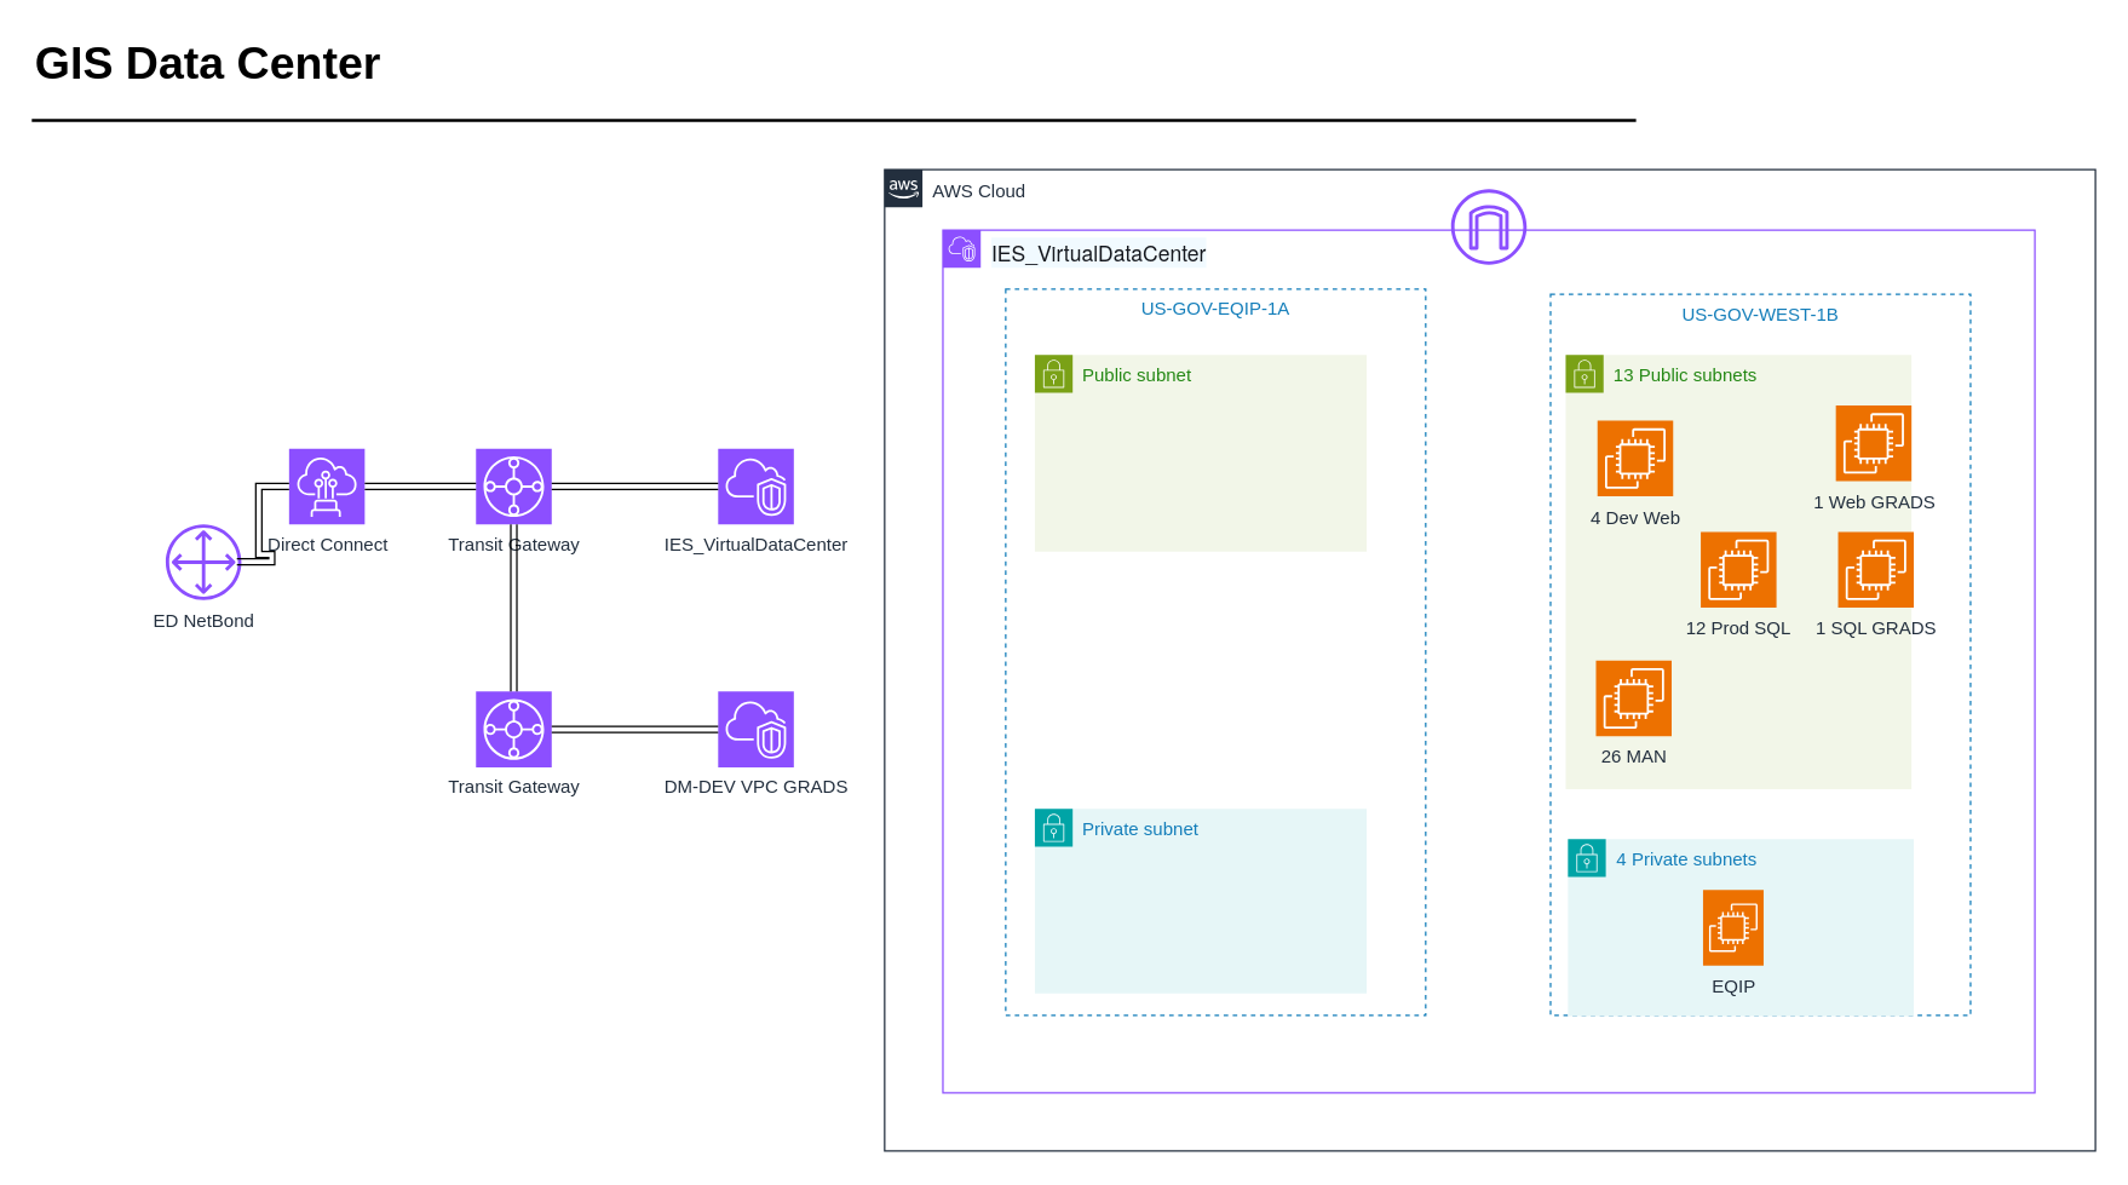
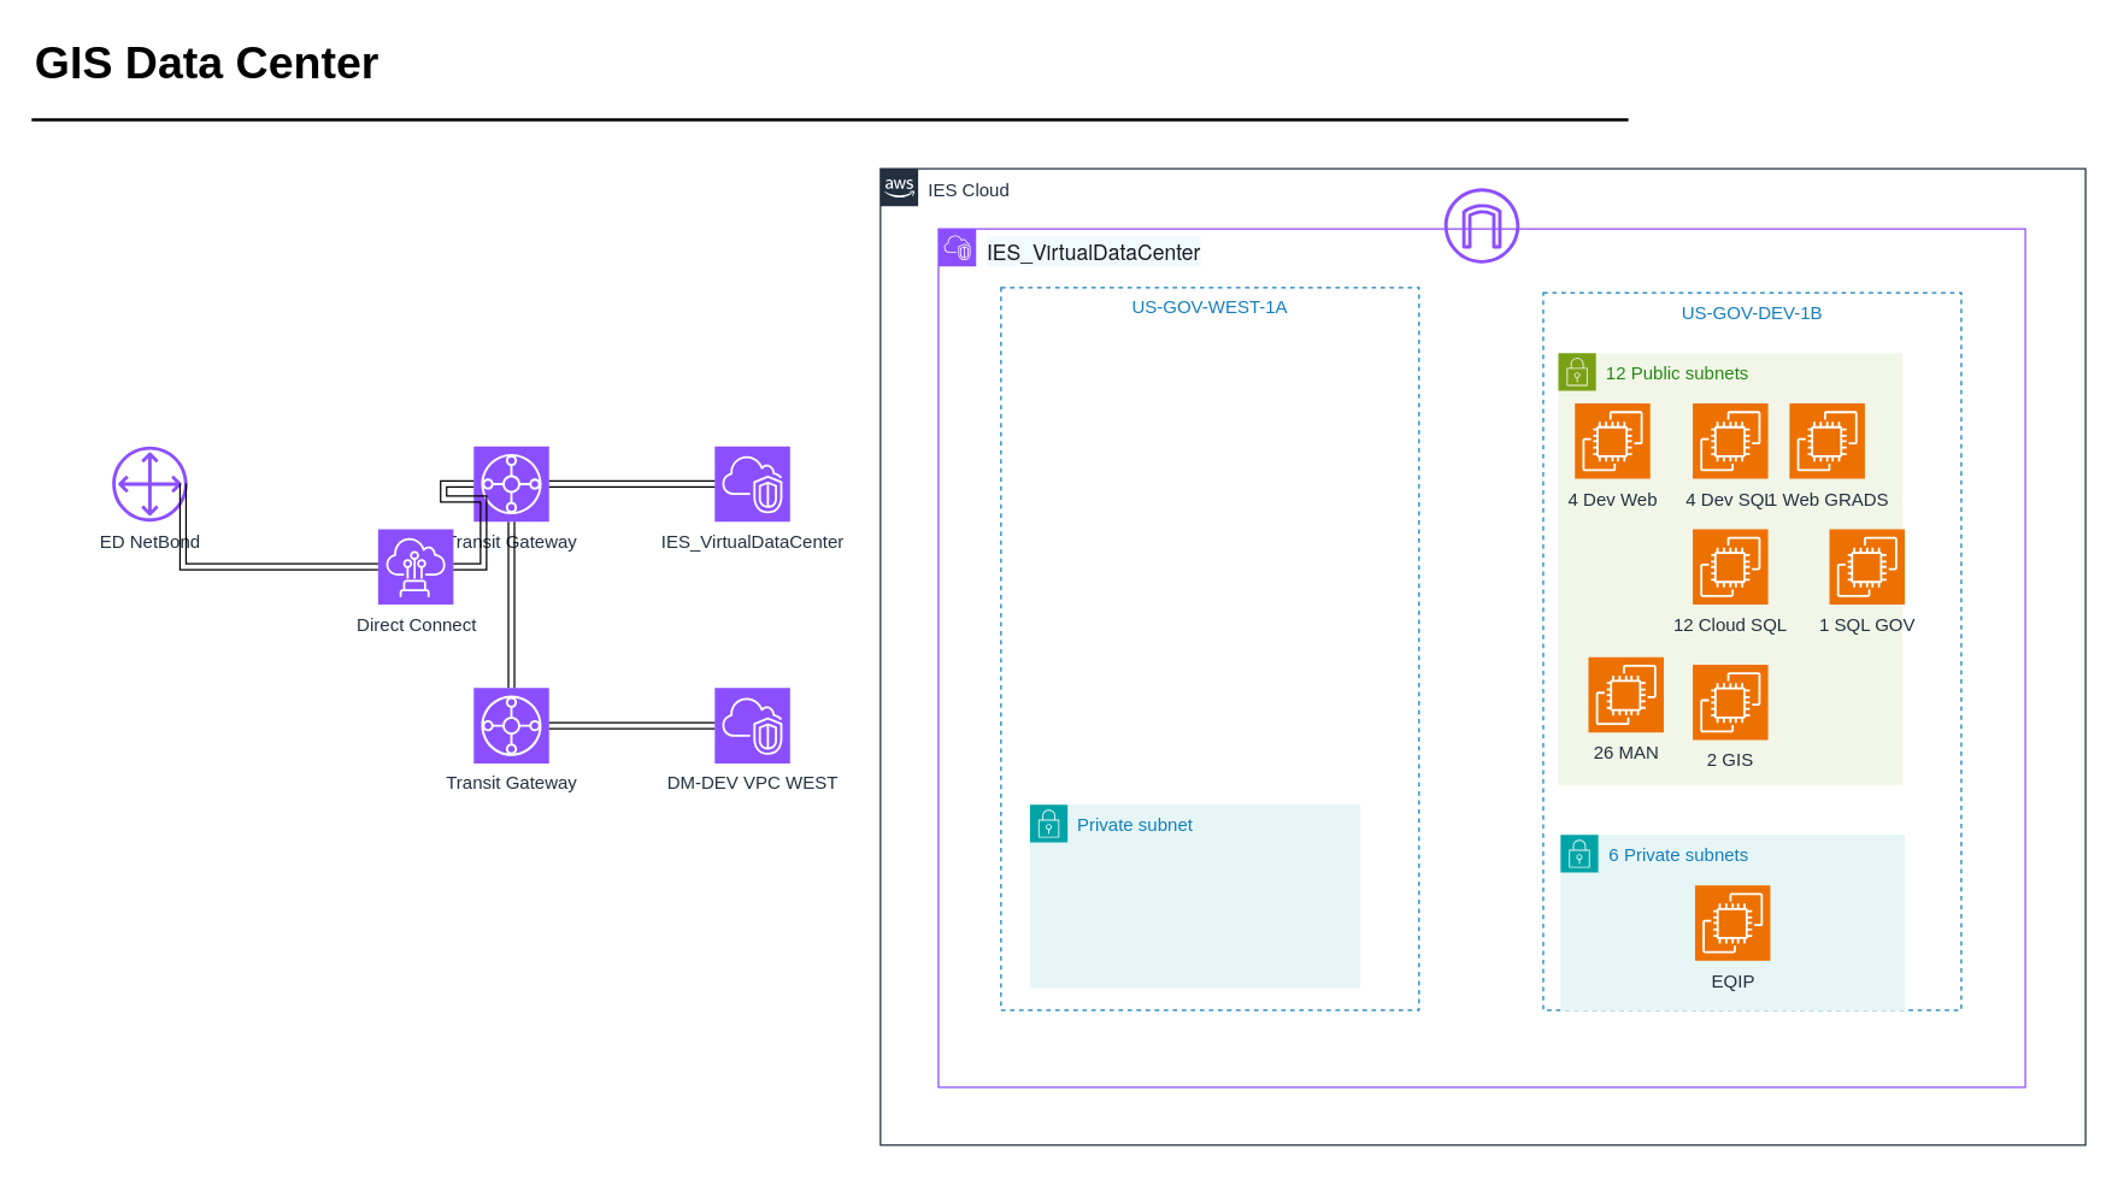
- <mxCell id="2" value="AWS Cloud" style="points=[[0,0],[0.25,0],[0.5,0],[0.75,0],[1,0],[1,0.25],[1,0.5],[1,0.75],[1,1],[0.75,1],[0.5,1],[0.25,1],[0,1],[0,0.75],[0,0.5],[0,0.25]];outlineConnect=0;gradientColor=none;html=1;whiteSpace=wrap;fontSize=12;fontStyle=0;shape=mxgraph.aws4.group;grIcon=mxgraph.aws4.group_aws_cloud_alt;strokeColor=#232F3E;fillColor=none;verticalAlign=top;align=left;spacingLeft=30;fontColor=#232F3E;dashed=0;labelBackgroundColor=none;container=1;pointerEvents=0;collapsible=0;recursiveResize=0;" parent="1" vertex="1"><mxGeometry x="584" y="111.52" width="800" height="648.5" as="geometry" /></mxCell>
+ <mxCell id="2" value="IES Cloud" style="points=[[0,0],[0.25,0],[0.5,0],[0.75,0],[1,0],[1,0.25],[1,0.5],[1,0.75],[1,1],[0.75,1],[0.5,1],[0.25,1],[0,1],[0,0.75],[0,0.5],[0,0.25]];outlineConnect=0;gradientColor=none;html=1;whiteSpace=wrap;fontSize=12;fontStyle=0;shape=mxgraph.aws4.group;grIcon=mxgraph.aws4.group_aws_cloud_alt;strokeColor=#232F3E;fillColor=none;verticalAlign=top;align=left;spacingLeft=30;fontColor=#232F3E;dashed=0;labelBackgroundColor=none;container=1;pointerEvents=0;collapsible=0;recursiveResize=0;" parent="1" vertex="1"><mxGeometry x="584" y="111.52" width="800" height="648.5" as="geometry" /></mxCell>
- <mxCell id="7" value="US-GOV-EQIP-1A" style="fillColor=none;strokeColor=#147EBA;dashed=1;verticalAlign=top;fontStyle=0;fontColor=#147EBA;whiteSpace=wrap;html=1;" vertex="1" parent="3"><mxGeometry x="41.5" y="38.98" width="277.5" height="480" as="geometry" /></mxCell>
+ <mxCell id="7" value="US-GOV-WEST-1A" style="fillColor=none;strokeColor=#147EBA;dashed=1;verticalAlign=top;fontStyle=0;fontColor=#147EBA;whiteSpace=wrap;html=1;" vertex="1" parent="3"><mxGeometry x="41.5" y="38.98" width="277.5" height="480" as="geometry" /></mxCell>
- <mxCell id="4" value="US-GOV-WEST-1B" style="fillColor=none;strokeColor=#147EBA;dashed=1;verticalAlign=top;fontStyle=0;fontColor=#147EBA;whiteSpace=wrap;html=1;" vertex="1" parent="3"><mxGeometry x="401.5" y="42.48" width="277.5" height="476.5" as="geometry" /></mxCell>
+ <mxCell id="4" value="US-GOV-DEV-1B" style="fillColor=none;strokeColor=#147EBA;dashed=1;verticalAlign=top;fontStyle=0;fontColor=#147EBA;whiteSpace=wrap;html=1;" vertex="1" parent="3"><mxGeometry x="401.5" y="42.48" width="277.5" height="476.5" as="geometry" /></mxCell>
- <mxCell id="11" value="13 Public subnets" style="points=[[0,0],[0.25,0],[0.5,0],[0.75,0],[1,0],[1,0.25],[1,0.5],[1,0.75],[1,1],[0.75,1],[0.5,1],[0.25,1],[0,1],[0,0.75],[0,0.5],[0,0.25]];outlineConnect=0;gradientColor=none;html=1;whiteSpace=wrap;fontSize=12;fontStyle=0;container=1;pointerEvents=0;collapsible=0;recursiveResize=0;shape=mxgraph.aws4.group;grIcon=mxgraph.aws4.group_security_group;grStroke=0;strokeColor=#7AA116;fillColor=#F2F6E8;verticalAlign=top;align=left;spacingLeft=30;fontColor=#248814;dashed=0;" vertex="1" parent="10"><mxGeometry width="228.5" height="287" as="geometry" /></mxCell>
+ <mxCell id="11" value="12 Public subnets" style="points=[[0,0],[0.25,0],[0.5,0],[0.75,0],[1,0],[1,0.25],[1,0.5],[1,0.75],[1,1],[0.75,1],[0.5,1],[0.25,1],[0,1],[0,0.75],[0,0.5],[0,0.25]];outlineConnect=0;gradientColor=none;html=1;whiteSpace=wrap;fontSize=12;fontStyle=0;container=1;pointerEvents=0;collapsible=0;recursiveResize=0;shape=mxgraph.aws4.group;grIcon=mxgraph.aws4.group_security_group;grStroke=0;strokeColor=#7AA116;fillColor=#F2F6E8;verticalAlign=top;align=left;spacingLeft=30;fontColor=#248814;dashed=0;" vertex="1" parent="10"><mxGeometry width="228.5" height="287" as="geometry" /></mxCell>
+ <mxCell id="16" value="4 Dev SQL" style="sketch=0;points=[[0,0,0],[0.25,0,0],[0.5,0,0],[0.75,0,0],[1,0,0],[0,1,0],[0.25,1,0],[0.5,1,0],[0.75,1,0],[1,1,0],[0,0.25,0],[0,0.5,0],[0,0.75,0],[1,0.25,0],[1,0.5,0],[1,0.75,0]];outlineConnect=0;fontColor=#232F3E;fillColor=#ED7100;strokeColor=#ffffff;dashed=0;verticalLabelPosition=bottom;verticalAlign=top;align=center;html=1;fontSize=12;fontStyle=0;aspect=fixed;shape=mxgraph.aws4.resourceIcon;resIcon=mxgraph.aws4.ec2;" vertex="1" parent="10"><mxGeometry x="89.25" y="33.5" width="50" height="50" as="geometry" /></mxCell>
- <mxCell id="19" value="1 Web GRADS" style="sketch=0;points=[[0,0,0],[0.25,0,0],[0.5,0,0],[0.75,0,0],[1,0,0],[0,1,0],[0.25,1,0],[0.5,1,0],[0.75,1,0],[1,1,0],[0,0.25,0],[0,0.5,0],[0,0.75,0],[1,0.25,0],[1,0.5,0],[1,0.75,0]];outlineConnect=0;fontColor=#232F3E;fillColor=#ED7100;strokeColor=#ffffff;dashed=0;verticalLabelPosition=bottom;verticalAlign=top;align=center;html=1;fontSize=12;fontStyle=0;aspect=fixed;shape=mxgraph.aws4.resourceIcon;resIcon=mxgraph.aws4.ec2;" vertex="1" parent="10"><mxGeometry x="178.5" y="33.5" width="50" height="50" as="geometry" /></mxCell>
+ <mxCell id="19" value="1 Web GRADS" style="sketch=0;points=[[0,0,0],[0.25,0,0],[0.5,0,0],[0.75,0,0],[1,0,0],[0,1,0],[0.25,1,0],[0.5,1,0],[0.75,1,0],[1,1,0],[0,0.25,0],[0,0.5,0],[0,0.75,0],[1,0.25,0],[1,0.5,0],[1,0.75,0]];outlineConnect=0;fontColor=#232F3E;fillColor=#ED7100;strokeColor=#ffffff;dashed=0;verticalLabelPosition=bottom;verticalAlign=top;align=center;html=1;fontSize=12;fontStyle=0;aspect=fixed;shape=mxgraph.aws4.resourceIcon;resIcon=mxgraph.aws4.ec2;" vertex="1" parent="10"><mxGeometry x="153.5" y="33.5" width="50" height="50" as="geometry" /></mxCell>
- <mxCell id="9" value="Public subnet" style="points=[[0,0],[0.25,0],[0.5,0],[0.75,0],[1,0],[1,0.25],[1,0.5],[1,0.75],[1,1],[0.75,1],[0.5,1],[0.25,1],[0,1],[0,0.75],[0,0.5],[0,0.25]];outlineConnect=0;gradientColor=none;html=1;whiteSpace=wrap;fontSize=12;fontStyle=0;container=1;pointerEvents=0;collapsible=0;recursiveResize=0;shape=mxgraph.aws4.group;grIcon=mxgraph.aws4.group_security_group;grStroke=0;strokeColor=#7AA116;fillColor=#F2F6E8;verticalAlign=top;align=left;spacingLeft=30;fontColor=#248814;dashed=0;" vertex="1" parent="3"><mxGeometry x="60.75" y="82.48" width="219.25" height="130" as="geometry" /></mxCell>
- <mxCell id="14" value="4 Dev Web" style="sketch=0;points=[[0,0,0],[0.25,0,0],[0.5,0,0],[0.75,0,0],[1,0,0],[0,1,0],[0.25,1,0],[0.5,1,0],[0.75,1,0],[1,1,0],[0,0.25,0],[0,0.5,0],[0,0.75,0],[1,0.25,0],[1,0.5,0],[1,0.75,0]];outlineConnect=0;fontColor=#232F3E;fillColor=#ED7100;strokeColor=#ffffff;dashed=0;verticalLabelPosition=bottom;verticalAlign=top;align=center;html=1;fontSize=12;fontStyle=0;aspect=fixed;shape=mxgraph.aws4.resourceIcon;resIcon=mxgraph.aws4.ec2;" vertex="1" parent="13"><mxGeometry x="10" y="10" width="50" height="50" as="geometry" /></mxCell>
+ <mxCell id="14" value="4 Dev Web" style="sketch=0;points=[[0,0,0],[0.25,0,0],[0.5,0,0],[0.75,0,0],[1,0,0],[0,1,0],[0.25,1,0],[0.5,1,0],[0.75,1,0],[1,1,0],[0,0.25,0],[0,0.5,0],[0,0.75,0],[1,0.25,0],[1,0.5,0],[1,0.75,0]];outlineConnect=0;fontColor=#232F3E;fillColor=#ED7100;strokeColor=#ffffff;dashed=0;verticalLabelPosition=bottom;verticalAlign=top;align=center;html=1;fontSize=12;fontStyle=0;aspect=fixed;shape=mxgraph.aws4.resourceIcon;resIcon=mxgraph.aws4.ec2;" vertex="1" parent="13"><mxGeometry width="50" height="50" as="geometry" /></mxCell>
- <mxCell id="27" value="Direct Connect" style="sketch=0;points=[[0,0,0],[0.25,0,0],[0.5,0,0],[0.75,0,0],[1,0,0],[0,1,0],[0.25,1,0],[0.5,1,0],[0.75,1,0],[1,1,0],[0,0.25,0],[0,0.5,0],[0,0.75,0],[1,0.25,0],[1,0.5,0],[1,0.75,0]];outlineConnect=0;fontColor=#232F3E;fillColor=#8C4FFF;strokeColor=#ffffff;dashed=0;verticalLabelPosition=bottom;verticalAlign=top;align=center;html=1;fontSize=12;fontStyle=0;aspect=fixed;shape=mxgraph.aws4.resourceIcon;resIcon=mxgraph.aws4.direct_connect;" vertex="1" parent="23"><mxGeometry x="116.5" width="50" height="50" as="geometry" /></mxCell>
+ <mxCell id="27" value="Direct Connect" style="sketch=0;points=[[0,0,0],[0.25,0,0],[0.5,0,0],[0.75,0,0],[1,0,0],[0,1,0],[0.25,1,0],[0.5,1,0],[0.75,1,0],[1,1,0],[0,0.25,0],[0,0.5,0],[0,0.75,0],[1,0.25,0],[1,0.5,0],[1,0.75,0]];outlineConnect=0;fontColor=#232F3E;fillColor=#8C4FFF;strokeColor=#ffffff;dashed=0;verticalLabelPosition=bottom;verticalAlign=top;align=center;html=1;fontSize=12;fontStyle=0;aspect=fixed;shape=mxgraph.aws4.resourceIcon;resIcon=mxgraph.aws4.direct_connect;" vertex="1" parent="23"><mxGeometry x="176.5" y="55" width="50" height="50" as="geometry" /></mxCell>
- <mxCell id="26" value="ED NetBond" style="sketch=0;outlineConnect=0;fontColor=#232F3E;gradientColor=none;fillColor=#8C4FFF;strokeColor=none;dashed=0;verticalLabelPosition=bottom;verticalAlign=top;align=center;html=1;fontSize=12;fontStyle=0;aspect=fixed;pointerEvents=1;shape=mxgraph.aws4.customer_gateway;" vertex="1" parent="23"><mxGeometry x="35" y="50" width="50" height="50" as="geometry" /></mxCell>
+ <mxCell id="26" value="ED NetBond" style="sketch=0;outlineConnect=0;fontColor=#232F3E;gradientColor=none;fillColor=#8C4FFF;strokeColor=none;dashed=0;verticalLabelPosition=bottom;verticalAlign=top;align=center;html=1;fontSize=12;fontStyle=0;aspect=fixed;pointerEvents=1;shape=mxgraph.aws4.customer_gateway;" vertex="1" parent="23"><mxGeometry width="50" height="50" as="geometry" /></mxCell>
- <mxCell id="17" value="12 Prod SQL" style="sketch=0;points=[[0,0,0],[0.25,0,0],[0.5,0,0],[0.75,0,0],[1,0,0],[0,1,0],[0.25,1,0],[0.5,1,0],[0.75,1,0],[1,1,0],[0,0.25,0],[0,0.5,0],[0,0.75,0],[1,0.25,0],[1,0.5,0],[1,0.75,0]];outlineConnect=0;fontColor=#232F3E;fillColor=#ED7100;strokeColor=#ffffff;dashed=0;verticalLabelPosition=bottom;verticalAlign=top;align=center;html=1;fontSize=12;fontStyle=0;aspect=fixed;shape=mxgraph.aws4.resourceIcon;resIcon=mxgraph.aws4.ec2;" vertex="1" parent="10"><mxGeometry x="89.25" y="117" width="50" height="50" as="geometry" /></mxCell>
+ <mxCell id="17" value="12 Cloud SQL" style="sketch=0;points=[[0,0,0],[0.25,0,0],[0.5,0,0],[0.75,0,0],[1,0,0],[0,1,0],[0.25,1,0],[0.5,1,0],[0.75,1,0],[1,1,0],[0,0.25,0],[0,0.5,0],[0,0.75,0],[1,0.25,0],[1,0.5,0],[1,0.75,0]];outlineConnect=0;fontColor=#232F3E;fillColor=#ED7100;strokeColor=#ffffff;dashed=0;verticalLabelPosition=bottom;verticalAlign=top;align=center;html=1;fontSize=12;fontStyle=0;aspect=fixed;shape=mxgraph.aws4.resourceIcon;resIcon=mxgraph.aws4.ec2;" vertex="1" parent="10"><mxGeometry x="89.25" y="117" width="50" height="50" as="geometry" /></mxCell>
- <mxCell id="18" value="1 SQL GRADS" style="sketch=0;points=[[0,0,0],[0.25,0,0],[0.5,0,0],[0.75,0,0],[1,0,0],[0,1,0],[0.25,1,0],[0.5,1,0],[0.75,1,0],[1,1,0],[0,0.25,0],[0,0.5,0],[0,0.75,0],[1,0.25,0],[1,0.5,0],[1,0.75,0]];outlineConnect=0;fontColor=#232F3E;fillColor=#ED7100;strokeColor=#ffffff;dashed=0;verticalLabelPosition=bottom;verticalAlign=top;align=center;html=1;fontSize=12;fontStyle=0;aspect=fixed;shape=mxgraph.aws4.resourceIcon;resIcon=mxgraph.aws4.ec2;" vertex="1" parent="10"><mxGeometry x="180" y="117" width="50" height="50" as="geometry" /></mxCell>
+ <mxCell id="18" value="1 SQL GOV" style="sketch=0;points=[[0,0,0],[0.25,0,0],[0.5,0,0],[0.75,0,0],[1,0,0],[0,1,0],[0.25,1,0],[0.5,1,0],[0.75,1,0],[1,1,0],[0,0.25,0],[0,0.5,0],[0,0.75,0],[1,0.25,0],[1,0.5,0],[1,0.75,0]];outlineConnect=0;fontColor=#232F3E;fillColor=#ED7100;strokeColor=#ffffff;dashed=0;verticalLabelPosition=bottom;verticalAlign=top;align=center;html=1;fontSize=12;fontStyle=0;aspect=fixed;shape=mxgraph.aws4.resourceIcon;resIcon=mxgraph.aws4.ec2;" vertex="1" parent="10"><mxGeometry x="180" y="117" width="50" height="50" as="geometry" /></mxCell>
+ <mxCell id="15" value="2 GIS" style="sketch=0;points=[[0,0,0],[0.25,0,0],[0.5,0,0],[0.75,0,0],[1,0,0],[0,1,0],[0.25,1,0],[0.5,1,0],[0.75,1,0],[1,1,0],[0,0.25,0],[0,0.5,0],[0,0.75,0],[1,0.25,0],[1,0.5,0],[1,0.75,0]];outlineConnect=0;fontColor=#232F3E;fillColor=#ED7100;strokeColor=#ffffff;dashed=0;verticalLabelPosition=bottom;verticalAlign=top;align=center;html=1;fontSize=12;fontStyle=0;aspect=fixed;shape=mxgraph.aws4.resourceIcon;resIcon=mxgraph.aws4.ec2;" vertex="1" parent="13"><mxGeometry x="78.25" y="173.5" width="50" height="50" as="geometry" /></mxCell>
- <mxCell id="29" value="DM-DEV VPC GRADS" style="sketch=0;points=[[0,0,0],[0.25,0,0],[0.5,0,0],[0.75,0,0],[1,0,0],[0,1,0],[0.25,1,0],[0.5,1,0],[0.75,1,0],[1,1,0],[0,0.25,0],[0,0.5,0],[0,0.75,0],[1,0.25,0],[1,0.5,0],[1,0.75,0]];outlineConnect=0;fontColor=#232F3E;fillColor=#8C4FFF;strokeColor=#ffffff;dashed=0;verticalLabelPosition=bottom;verticalAlign=top;align=center;html=1;fontSize=12;fontStyle=0;aspect=fixed;shape=mxgraph.aws4.resourceIcon;resIcon=mxgraph.aws4.vpc;" vertex="1" parent="23"><mxGeometry x="400" y="160.5" width="50" height="50" as="geometry" /></mxCell>
+ <mxCell id="29" value="DM-DEV VPC WEST" style="sketch=0;points=[[0,0,0],[0.25,0,0],[0.5,0,0],[0.75,0,0],[1,0,0],[0,1,0],[0.25,1,0],[0.5,1,0],[0.75,1,0],[1,1,0],[0,0.25,0],[0,0.5,0],[0,0.75,0],[1,0.25,0],[1,0.5,0],[1,0.75,0]];outlineConnect=0;fontColor=#232F3E;fillColor=#8C4FFF;strokeColor=#ffffff;dashed=0;verticalLabelPosition=bottom;verticalAlign=top;align=center;html=1;fontSize=12;fontStyle=0;aspect=fixed;shape=mxgraph.aws4.resourceIcon;resIcon=mxgraph.aws4.vpc;" vertex="1" parent="23"><mxGeometry x="400" y="160.5" width="50" height="50" as="geometry" /></mxCell>
- <mxCell id="6" value="4 Private subnets" style="points=[[0,0],[0.25,0],[0.5,0],[0.75,0],[1,0],[1,0.25],[1,0.5],[1,0.75],[1,1],[0.75,1],[0.5,1],[0.25,1],[0,1],[0,0.75],[0,0.5],[0,0.25]];outlineConnect=0;gradientColor=none;html=1;whiteSpace=wrap;fontSize=12;fontStyle=0;container=1;pointerEvents=0;collapsible=0;recursiveResize=0;shape=mxgraph.aws4.group;grIcon=mxgraph.aws4.group_security_group;grStroke=0;strokeColor=#00A4A6;fillColor=#E6F6F7;verticalAlign=top;align=left;spacingLeft=30;fontColor=#147EBA;dashed=0;" vertex="1" parent="3"><mxGeometry x="413" y="402.48" width="228.5" height="117" as="geometry" /></mxCell>
+ <mxCell id="6" value="6 Private subnets" style="points=[[0,0],[0.25,0],[0.5,0],[0.75,0],[1,0],[1,0.25],[1,0.5],[1,0.75],[1,1],[0.75,1],[0.5,1],[0.25,1],[0,1],[0,0.75],[0,0.5],[0,0.25]];outlineConnect=0;gradientColor=none;html=1;whiteSpace=wrap;fontSize=12;fontStyle=0;container=1;pointerEvents=0;collapsible=0;recursiveResize=0;shape=mxgraph.aws4.group;grIcon=mxgraph.aws4.group_security_group;grStroke=0;strokeColor=#00A4A6;fillColor=#E6F6F7;verticalAlign=top;align=left;spacingLeft=30;fontColor=#147EBA;dashed=0;" vertex="1" parent="3"><mxGeometry x="413" y="402.48" width="228.5" height="117" as="geometry" /></mxCell>
- <mxCell id="20" value="EQIP" style="sketch=0;points=[[0,0,0],[0.25,0,0],[0.5,0,0],[0.75,0,0],[1,0,0],[0,1,0],[0.25,1,0],[0.5,1,0],[0.75,1,0],[1,1,0],[0,0.25,0],[0,0.5,0],[0,0.75,0],[1,0.25,0],[1,0.5,0],[1,0.75,0]];outlineConnect=0;fontColor=#232F3E;fillColor=#ED7100;strokeColor=#ffffff;dashed=0;verticalLabelPosition=bottom;verticalAlign=top;align=center;html=1;fontSize=12;fontStyle=0;aspect=fixed;shape=mxgraph.aws4.resourceIcon;resIcon=mxgraph.aws4.ec2;" vertex="1" parent="3"><mxGeometry x="502.25" y="435.98" width="40" height="50" as="geometry" /></mxCell>
+ <mxCell id="20" value="EQIP" style="sketch=0;points=[[0,0,0],[0.25,0,0],[0.5,0,0],[0.75,0,0],[1,0,0],[0,1,0],[0.25,1,0],[0.5,1,0],[0.75,1,0],[1,1,0],[0,0.25,0],[0,0.5,0],[0,0.75,0],[1,0.25,0],[1,0.5,0],[1,0.75,0]];outlineConnect=0;fontColor=#232F3E;fillColor=#ED7100;strokeColor=#ffffff;dashed=0;verticalLabelPosition=bottom;verticalAlign=top;align=center;html=1;fontSize=12;fontStyle=0;aspect=fixed;shape=mxgraph.aws4.resourceIcon;resIcon=mxgraph.aws4.ec2;" vertex="1" parent="3"><mxGeometry x="502.25" y="435.98" width="50" height="50" as="geometry" /></mxCell>
